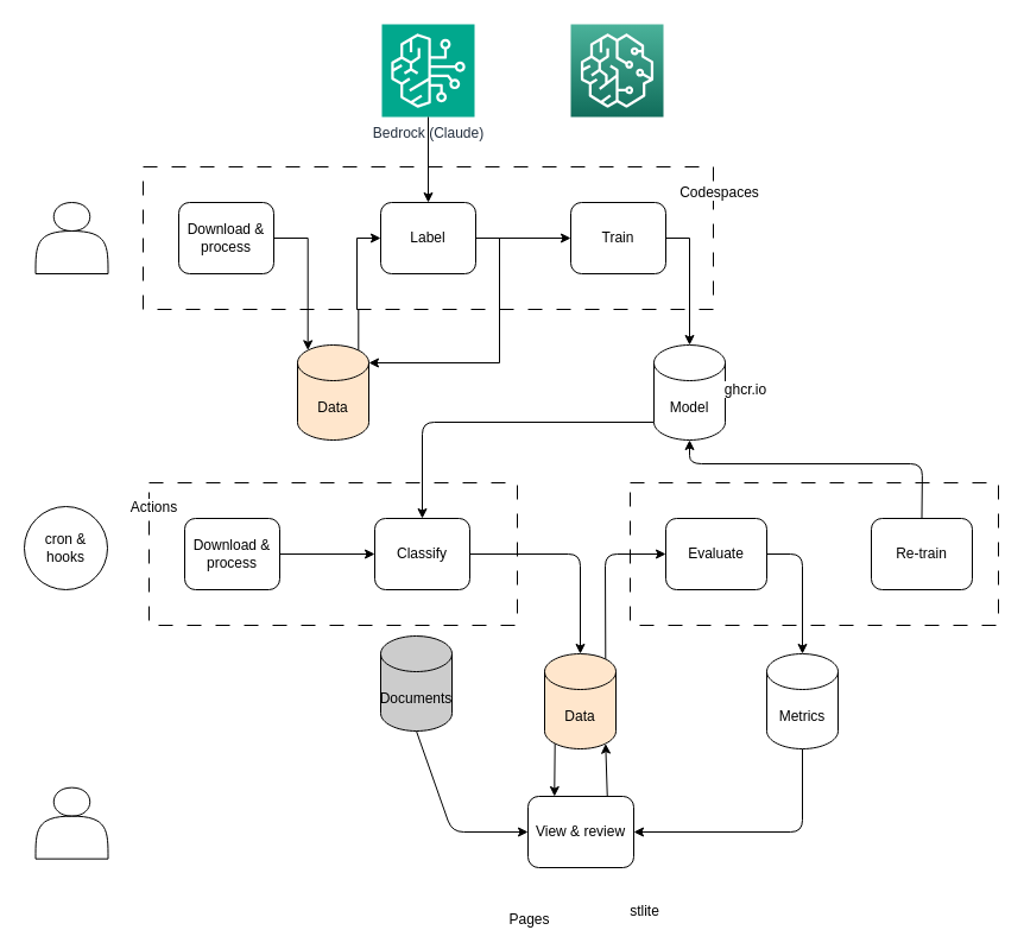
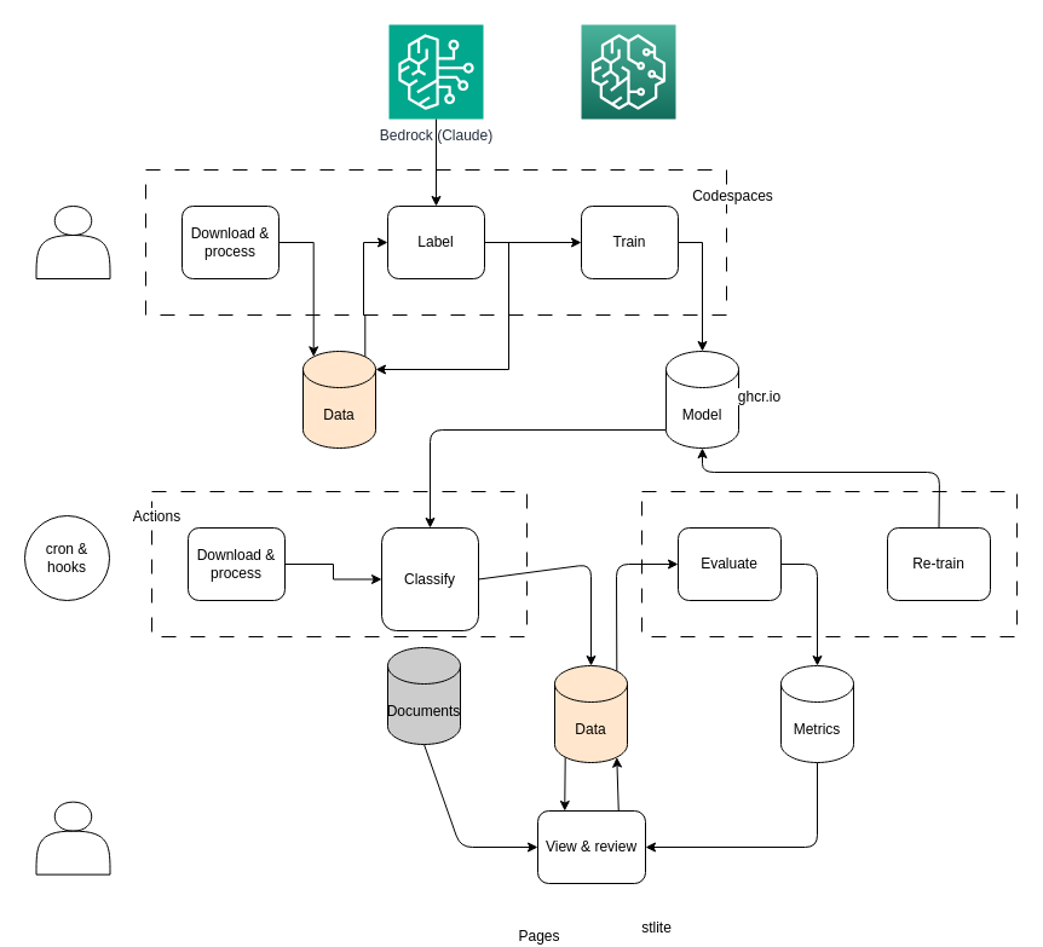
- <mxCell id="13" value="Classify" style="rounded=1;whiteSpace=wrap;html=1;" parent="1" vertex="1"><mxGeometry x="315" y="436" width="80" height="60" as="geometry" /></mxCell>
+ <mxCell id="13" value="Classify" style="rounded=1;whiteSpace=wrap;html=1;" parent="1" vertex="1"><mxGeometry x="315" y="436" width="80" height="85" as="geometry" /></mxCell>
